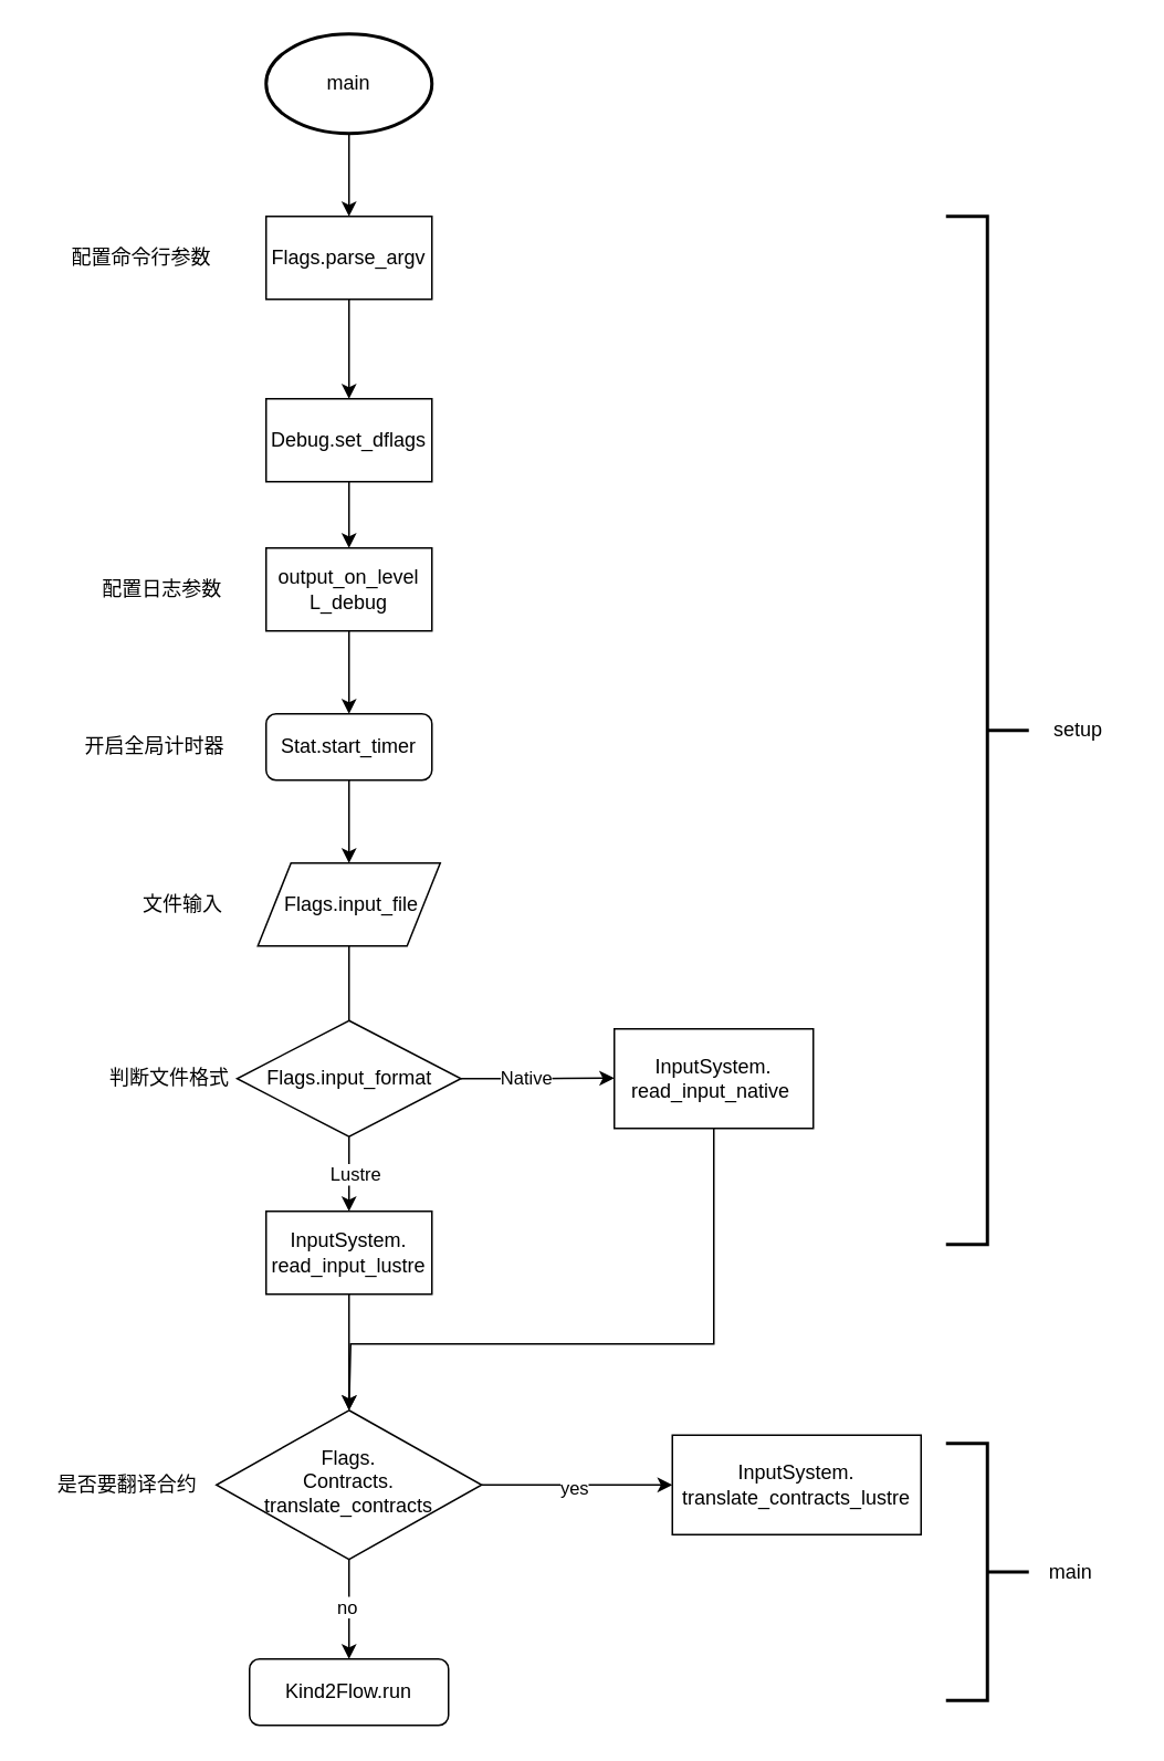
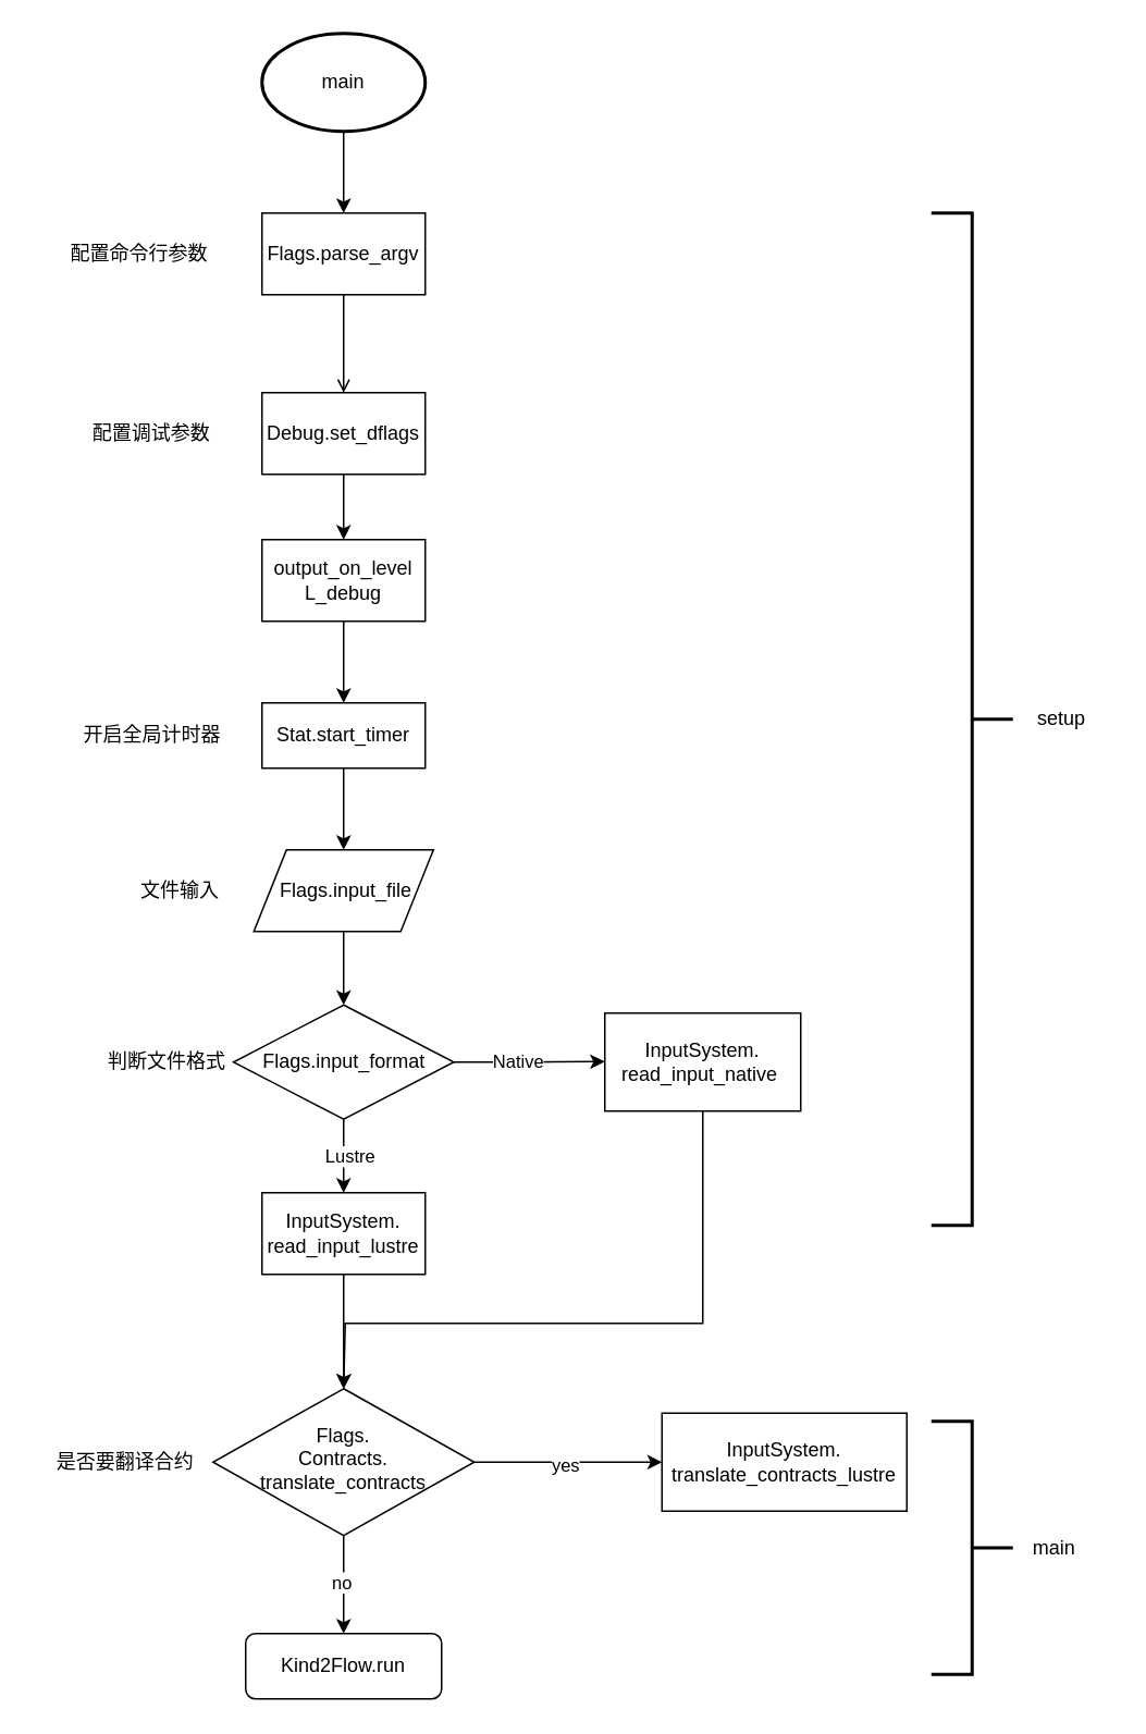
- <mxCell id="4" style="edgeStyle=orthogonalEdgeStyle;rounded=0;orthogonalLoop=1;jettySize=auto;html=1;exitX=0.5;exitY=1;exitDx=0;exitDy=0;" parent="1" source="6" target="9" edge="1"><mxGeometry relative="1" as="geometry" /></mxCell>
+ <mxCell id="4" style="edgeStyle=orthogonalEdgeStyle;rounded=0;orthogonalLoop=1;jettySize=auto;html=1;exitX=0.5;exitY=1;exitDx=0;exitDy=0;endArrow=open;" parent="1" source="6" target="9" edge="1"><mxGeometry relative="1" as="geometry" /></mxCell>
+ <mxCell id="10" value="配置调试参数" style="text;html=1;strokeColor=none;fillColor=none;align=center;verticalAlign=middle;whiteSpace=wrap;rounded=0;" parent="8" vertex="1"><mxGeometry y="10" width="95" height="30" as="geometry" /></mxCell>
- <mxCell id="14" value="配置日志参数" style="text;html=1;strokeColor=none;fillColor=none;align=center;verticalAlign=middle;whiteSpace=wrap;rounded=0;" parent="12" vertex="1"><mxGeometry y="10" width="85" height="30" as="geometry" /></mxCell>
- <mxCell id="17" value="Stat.start_timer" style="whiteSpace=wrap;html=1;rounded=1;" parent="16" vertex="1"><mxGeometry x="115" width="100" height="40" as="geometry" /></mxCell>
+ <mxCell id="17" value="Stat.start_timer" style="rounded=0;whiteSpace=wrap;html=1;" parent="16" vertex="1"><mxGeometry x="115" width="100" height="40" as="geometry" /></mxCell>
- <mxCell id="24" style="edgeStyle=orthogonalEdgeStyle;rounded=0;orthogonalLoop=1;jettySize=auto;html=1;exitX=0.5;exitY=1;exitDx=0;exitDy=0;endArrow=none;" parent="1" source="28" target="23" edge="1"><mxGeometry relative="1" as="geometry" /></mxCell>
+ <mxCell id="24" style="edgeStyle=orthogonalEdgeStyle;rounded=0;orthogonalLoop=1;jettySize=auto;html=1;exitX=0.5;exitY=1;exitDx=0;exitDy=0;" parent="1" source="28" target="23" edge="1"><mxGeometry relative="1" as="geometry" /></mxCell>
